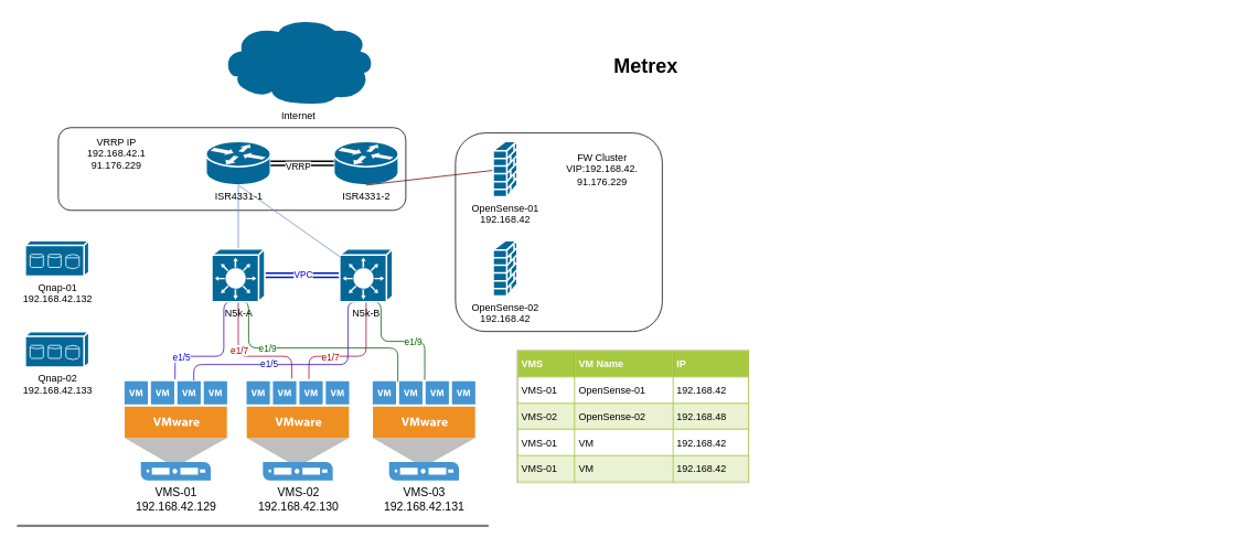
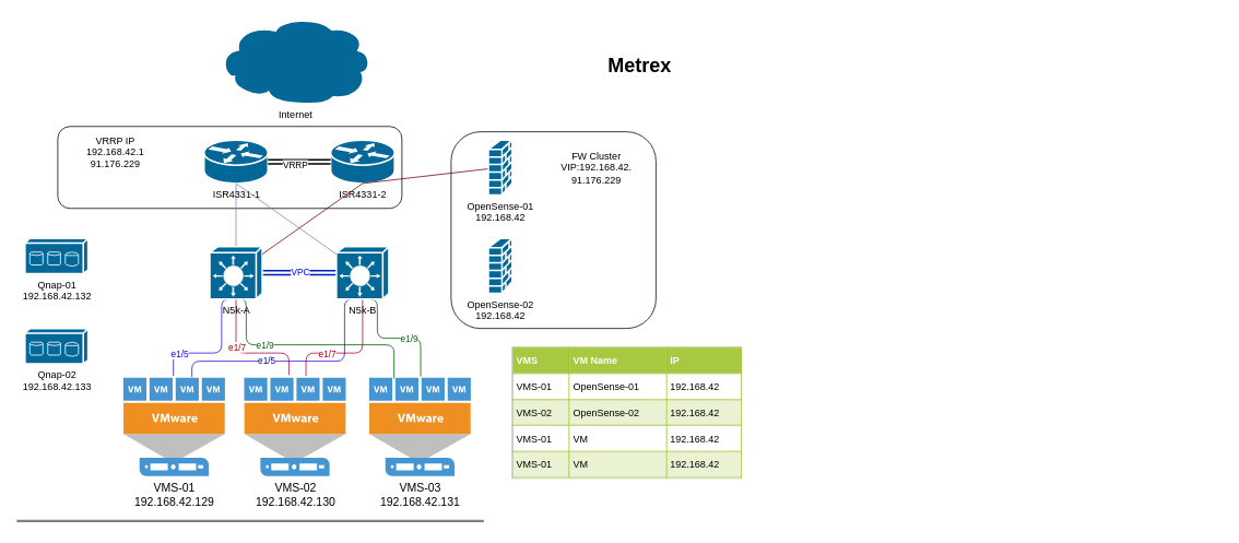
+ <mxCell id="32" style="edgeStyle=none;rounded=1;orthogonalLoop=1;jettySize=auto;html=1;endArrow=none;endFill=0;fillColor=#a20025;strokeColor=#6F0000;entryX=0.5;entryY=1;entryDx=0;entryDy=0;entryPerimeter=0;" edge="1" parent="1" source="18" target="9"><mxGeometry relative="1" as="geometry"><mxPoint x="307.5" y="223" as="sourcePoint" /><mxPoint x="440" y="200" as="targetPoint" /></mxGeometry></mxCell>
- <mxCell id="36" value="&lt;table border=&quot;1&quot; width=&quot;100%&quot; cellpadding=&quot;4&quot; style=&quot;width: 100% ; height: 100% ; border-collapse: collapse&quot;&gt;&lt;tbody&gt;&lt;tr style=&quot;background-color: #a7c942 ; color: #ffffff ; border: 1px solid #98bf21&quot;&gt;&lt;th align=&quot;left&quot;&gt;VMS&lt;/th&gt;&lt;th align=&quot;left&quot;&gt;VM Name&lt;/th&gt;&lt;th align=&quot;left&quot;&gt;IP&lt;/th&gt;&lt;/tr&gt;&lt;tr style=&quot;border: 1px solid #98bf21&quot;&gt;&lt;td&gt;VMS-01&lt;/td&gt;&lt;td&gt;OpenSense-01&lt;/td&gt;&lt;td&gt;192.168.42&lt;/td&gt;&lt;/tr&gt;&lt;tr style=&quot;background-color: #eaf2d3 ; border: 1px solid #98bf21&quot;&gt;&lt;td&gt;VMS-02&lt;/td&gt;&lt;td&gt;OpenSense-02&lt;/td&gt;&lt;td&gt;192.168.48&lt;/td&gt;&lt;/tr&gt;&lt;tr style=&quot;border: 1px solid #98bf21&quot;&gt;&lt;td&gt;VMS-01&lt;/td&gt;&lt;td&gt;VM&lt;/td&gt;&lt;td&gt;192.168.42&lt;/td&gt;&lt;/tr&gt;&lt;tr style=&quot;background-color: #eaf2d3 ; border: 1px solid #98bf21&quot;&gt;&lt;td&gt;VMS-01&lt;/td&gt;&lt;td&gt;VM&lt;/td&gt;&lt;td&gt;192.168.42&lt;/td&gt;&lt;/tr&gt;&lt;/tbody&gt;&lt;/table&gt;" style="text;html=1;strokeColor=#c0c0c0;fillColor=#ffffff;overflow=fill;rounded=0;" vertex="1" parent="1"><mxGeometry x="624.5" y="423" width="280" height="160" as="geometry" /></mxCell>
+ <mxCell id="36" value="&lt;table border=&quot;1&quot; width=&quot;100%&quot; cellpadding=&quot;4&quot; style=&quot;width: 100% ; height: 100% ; border-collapse: collapse&quot;&gt;&lt;tbody&gt;&lt;tr style=&quot;background-color: #a7c942 ; color: #ffffff ; border: 1px solid #98bf21&quot;&gt;&lt;th align=&quot;left&quot;&gt;VMS&lt;/th&gt;&lt;th align=&quot;left&quot;&gt;VM Name&lt;/th&gt;&lt;th align=&quot;left&quot;&gt;IP&lt;/th&gt;&lt;/tr&gt;&lt;tr style=&quot;border: 1px solid #98bf21&quot;&gt;&lt;td&gt;VMS-01&lt;/td&gt;&lt;td&gt;OpenSense-01&lt;/td&gt;&lt;td&gt;192.168.42&lt;/td&gt;&lt;/tr&gt;&lt;tr style=&quot;background-color: #eaf2d3 ; border: 1px solid #98bf21&quot;&gt;&lt;td&gt;VMS-02&lt;/td&gt;&lt;td&gt;OpenSense-02&lt;/td&gt;&lt;td&gt;192.168.42&lt;/td&gt;&lt;/tr&gt;&lt;tr style=&quot;border: 1px solid #98bf21&quot;&gt;&lt;td&gt;VMS-01&lt;/td&gt;&lt;td&gt;VM&lt;/td&gt;&lt;td&gt;192.168.42&lt;/td&gt;&lt;/tr&gt;&lt;tr style=&quot;background-color: #eaf2d3 ; border: 1px solid #98bf21&quot;&gt;&lt;td&gt;VMS-01&lt;/td&gt;&lt;td&gt;VM&lt;/td&gt;&lt;td&gt;192.168.42&lt;/td&gt;&lt;/tr&gt;&lt;/tbody&gt;&lt;/table&gt;" style="text;html=1;strokeColor=#c0c0c0;fillColor=#ffffff;overflow=fill;rounded=0;" vertex="1" parent="1"><mxGeometry x="624.5" y="423" width="280" height="160" as="geometry" /></mxCell>
